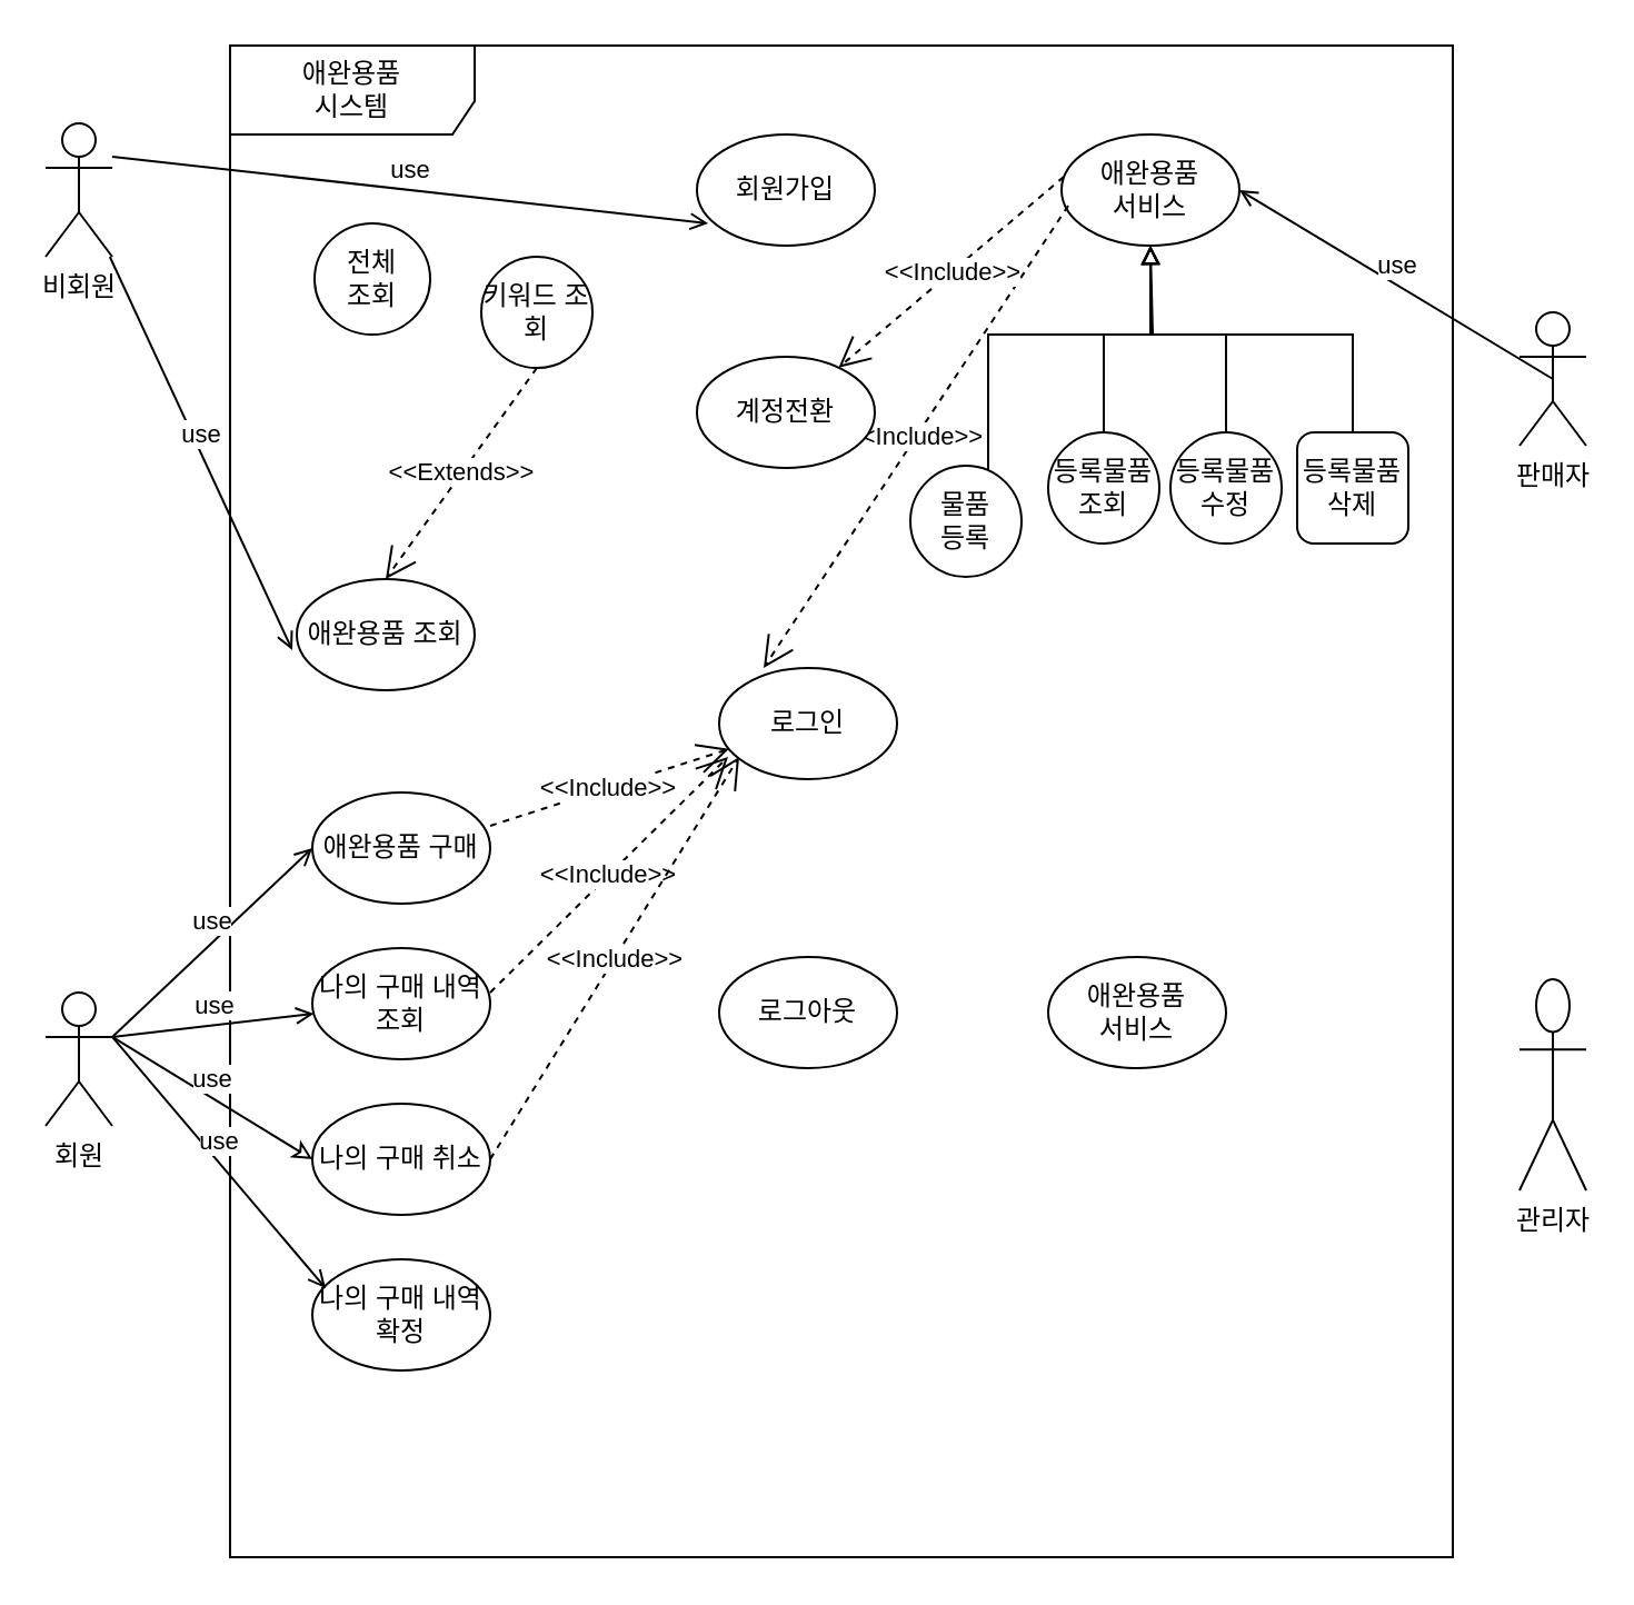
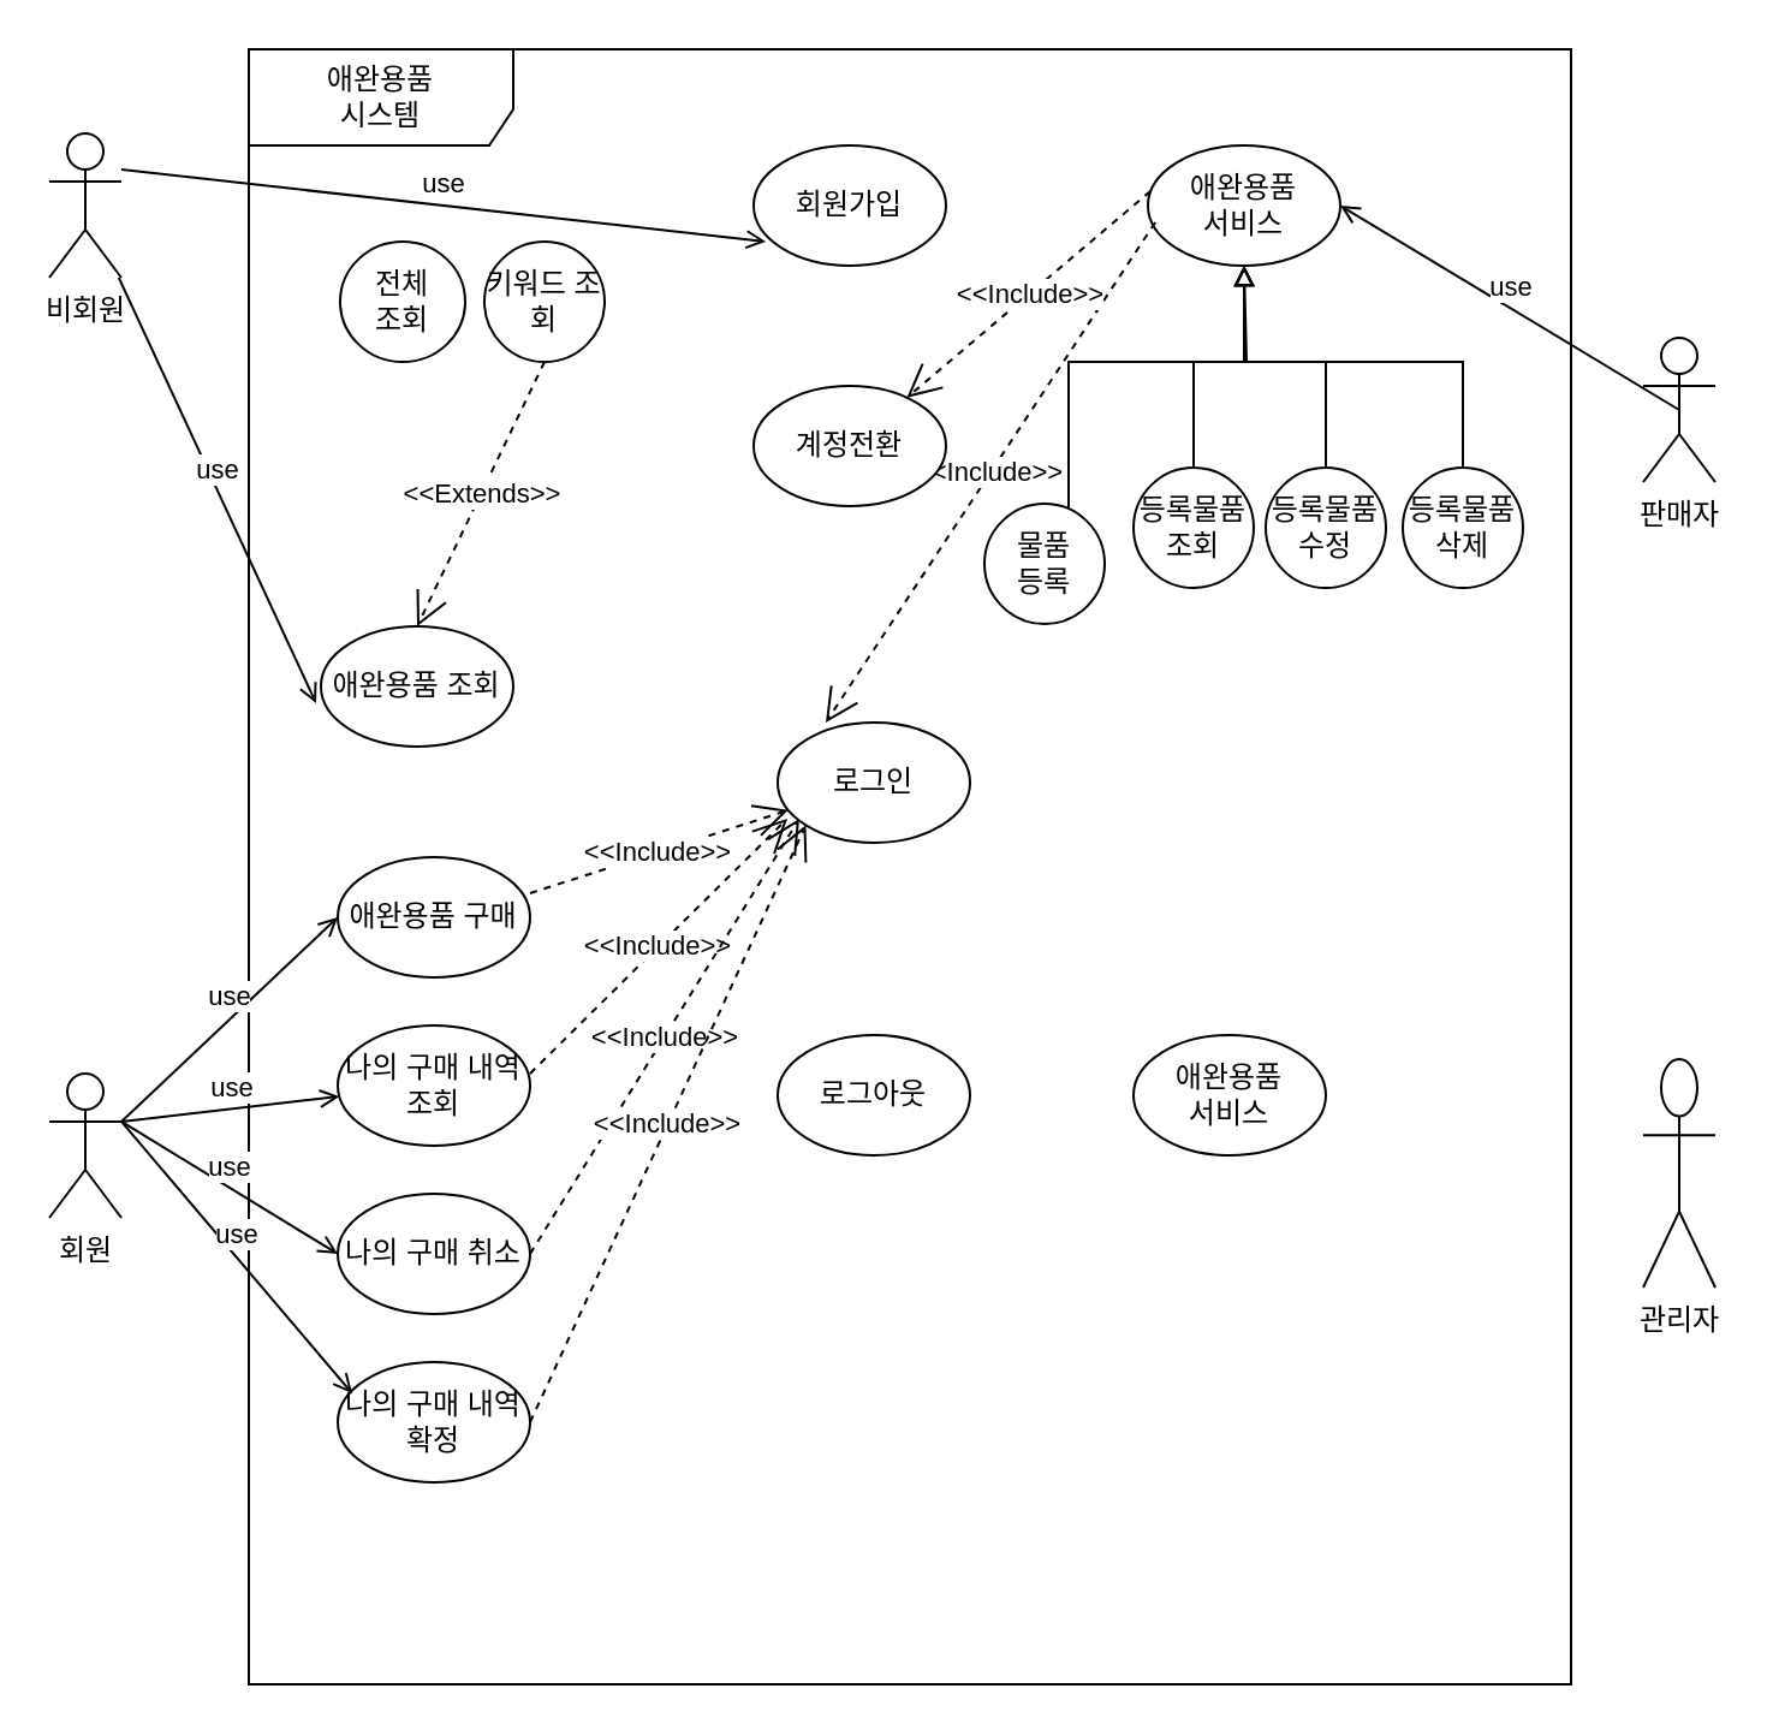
- <mxCell id="18" value="키워드 조회" style="ellipse;whiteSpace=wrap;html=1;" vertex="1" parent="1"><mxGeometry x="216" y="115" width="50" height="50" as="geometry" /></mxCell>
+ <mxCell id="18" value="키워드 조회" style="ellipse;whiteSpace=wrap;html=1;" vertex="1" parent="1"><mxGeometry x="201" y="100" width="50" height="50" as="geometry" /></mxCell>
- <mxCell id="40" value="등록물품&lt;div&gt;삭제&lt;/div&gt;" style="whiteSpace=wrap;html=1;rounded=1;" vertex="1" parent="1"><mxGeometry x="583" y="194" width="50" height="50" as="geometry" /></mxCell>
+ <mxCell id="40" value="등록물품&lt;div&gt;삭제&lt;/div&gt;" style="ellipse;whiteSpace=wrap;html=1;" vertex="1" parent="1"><mxGeometry x="583" y="194" width="50" height="50" as="geometry" /></mxCell>
+ <mxCell id="24" value="&amp;lt;&amp;lt;Include&amp;gt;&amp;gt;" style="endArrow=open;endSize=12;dashed=1;html=1;rounded=0;exitX=1;exitY=0.5;exitDx=0;exitDy=0;entryX=0;entryY=1;entryDx=0;entryDy=0;" edge="1" parent="1" source="11" target="20"><mxGeometry width="160" relative="1" as="geometry"><mxPoint x="230" y="531" as="sourcePoint" /><mxPoint x="342" y="350" as="targetPoint" /></mxGeometry></mxCell>
- <mxCell id="15" value="use" style="html=1;verticalAlign=bottom;endArrow=classic;curved=0;rounded=0;exitX=1;exitY=0.333;exitDx=0;exitDy=0;exitPerimeter=0;entryX=0;entryY=0.5;entryDx=0;entryDy=0;endFill=0;" edge="1" parent="1" source="4" target="10"><mxGeometry width="80" relative="1" as="geometry"><mxPoint x="50" y="486" as="sourcePoint" /><mxPoint x="131" y="476" as="targetPoint" /></mxGeometry></mxCell>
+ <mxCell id="15" value="use" style="html=1;verticalAlign=bottom;endArrow=open;curved=0;rounded=0;exitX=1;exitY=0.333;exitDx=0;exitDy=0;exitPerimeter=0;entryX=0;entryY=0.5;entryDx=0;entryDy=0;endFill=0;" edge="1" parent="1" source="4" target="10"><mxGeometry width="80" relative="1" as="geometry"><mxPoint x="50" y="486" as="sourcePoint" /><mxPoint x="131" y="476" as="targetPoint" /></mxGeometry></mxCell>
